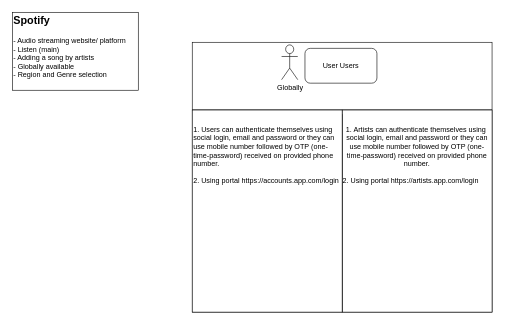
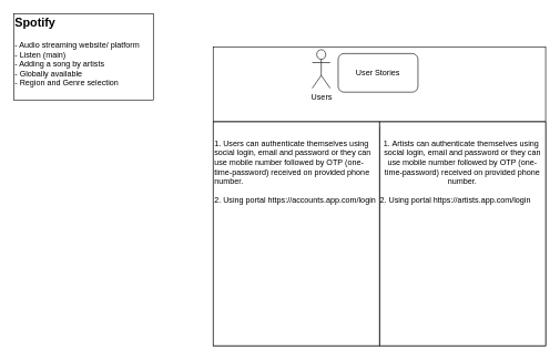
- <mxCell id="7" value="User Users" style="rounded=1;whiteSpace=wrap;html=1;movable=1;resizable=1;rotatable=1;deletable=1;editable=1;locked=0;connectable=1;" vertex="1" parent="4"><mxGeometry x="188" y="10.161" width="120" height="58.065" as="geometry" /></mxCell>
+ <mxCell id="7" value="User Stories" style="rounded=1;whiteSpace=wrap;html=1;movable=1;resizable=1;rotatable=1;deletable=1;editable=1;locked=0;connectable=1;" vertex="1" parent="4"><mxGeometry x="188" y="10.161" width="120" height="58.065" as="geometry" /></mxCell>
- <mxCell id="6" value="Globally&lt;br&gt;" style="shape=umlActor;verticalLabelPosition=bottom;verticalAlign=top;html=1;outlineConnect=0;movable=1;resizable=1;rotatable=1;deletable=1;editable=1;locked=0;connectable=1;" vertex="1" parent="4"><mxGeometry x="149" y="4.355" width="27" height="58.065" as="geometry" /></mxCell>
+ <mxCell id="6" value="Users&lt;br&gt;" style="shape=umlActor;verticalLabelPosition=bottom;verticalAlign=top;html=1;outlineConnect=0;movable=1;resizable=1;rotatable=1;deletable=1;editable=1;locked=0;connectable=1;" vertex="1" parent="4"><mxGeometry x="149" y="4.355" width="27" height="58.065" as="geometry" /></mxCell>
